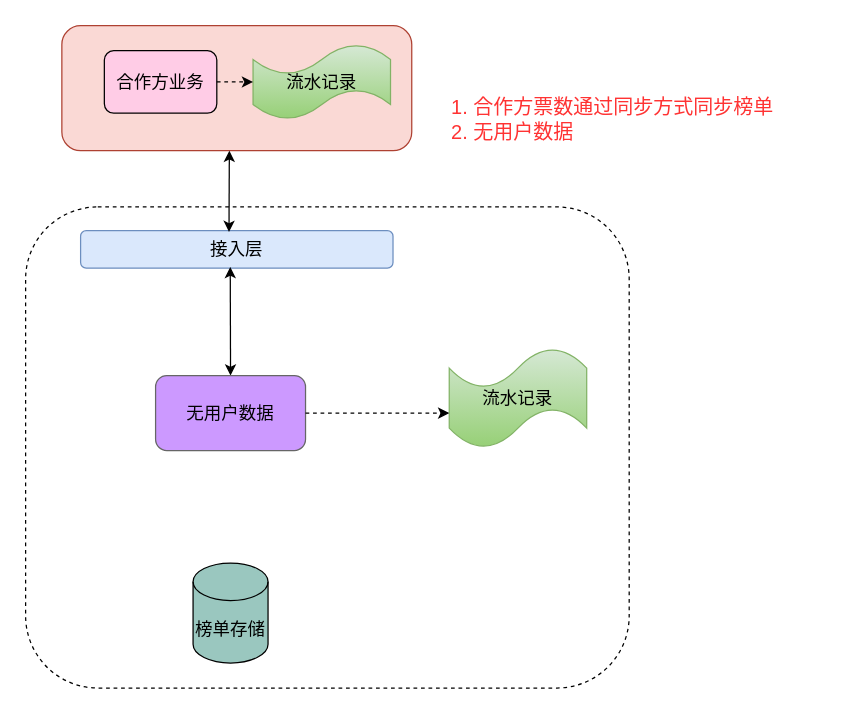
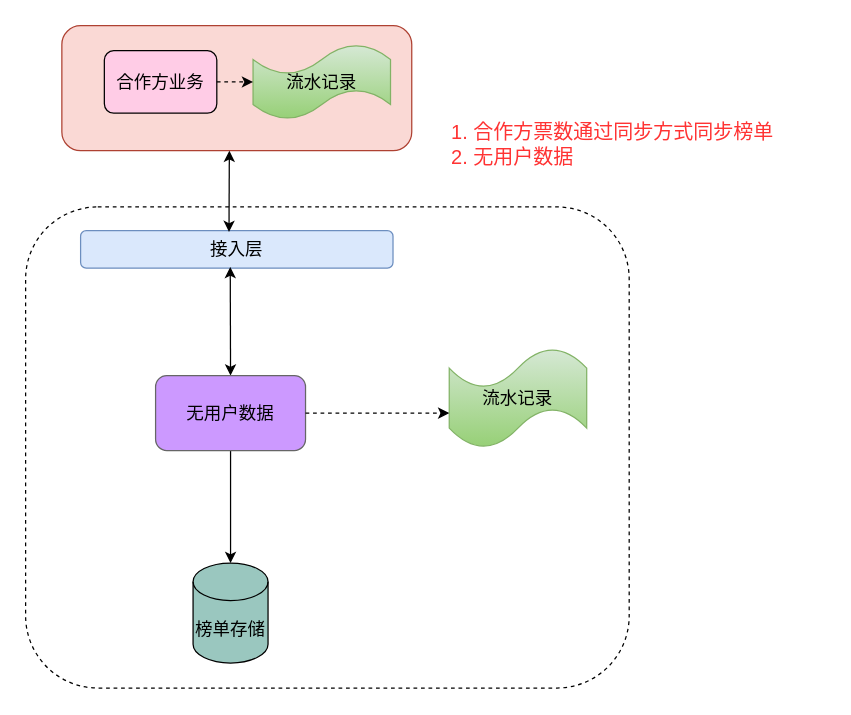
- <mxCell id="14" value="1. 合作方票数通过同步方式同步榜单&lt;br&gt;2. 无用户数据" style="text;html=1;strokeColor=none;fillColor=none;align=left;verticalAlign=middle;whiteSpace=wrap;rounded=0;fontSize=16;fontColor=#FF3333;" vertex="1" parent="1"><mxGeometry x="359" y="80" width="300" height="30" as="geometry" /></mxCell>
+ <mxCell id="14" value="1. 合作方票数通过同步方式同步榜单&lt;br&gt;2. 无用户数据" style="text;html=1;strokeColor=none;fillColor=none;align=left;verticalAlign=middle;whiteSpace=wrap;rounded=0;fontSize=16;fontColor=#FF3333;" vertex="1" parent="1"><mxGeometry x="359" y="100" width="300" height="30" as="geometry" /></mxCell>
+ <mxCell id="6" value="" style="endArrow=classic;html=1;entryX=0.5;entryY=0;entryDx=0;entryDy=0;entryPerimeter=0;fontSize=14;exitX=0.5;exitY=1;exitDx=0;exitDy=0;" edge="1" parent="1" source="12" target="4"><mxGeometry width="50" height="50" relative="1" as="geometry"><mxPoint x="389" y="430" as="sourcePoint" /><mxPoint x="33" y="440" as="targetPoint" /></mxGeometry></mxCell>
